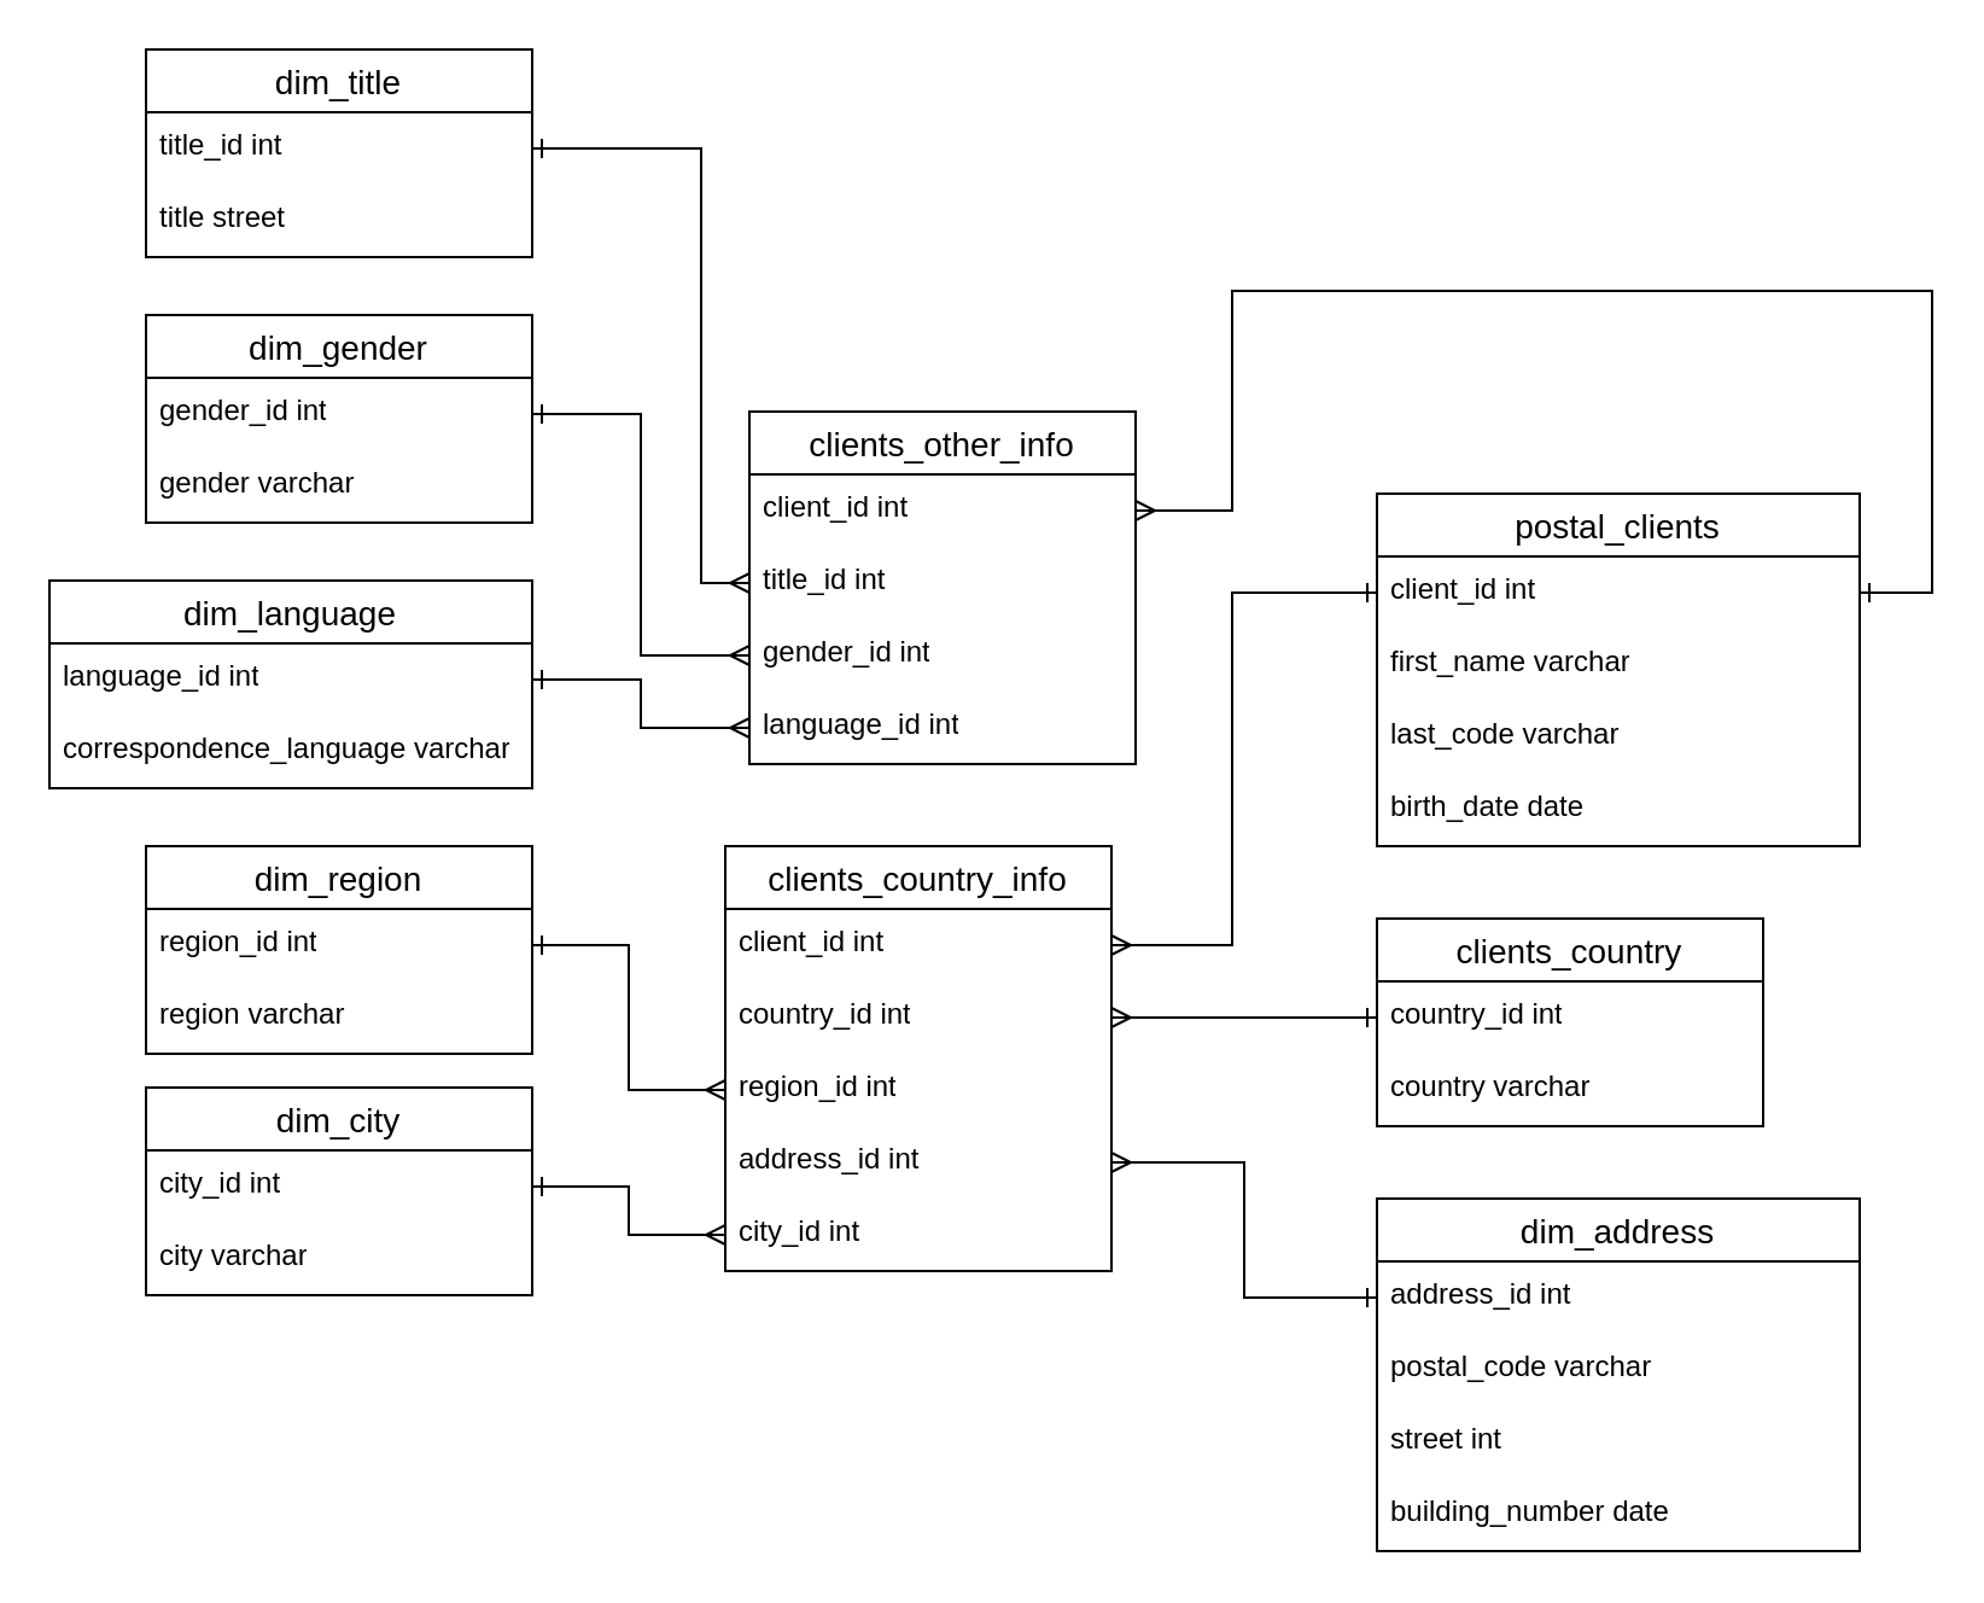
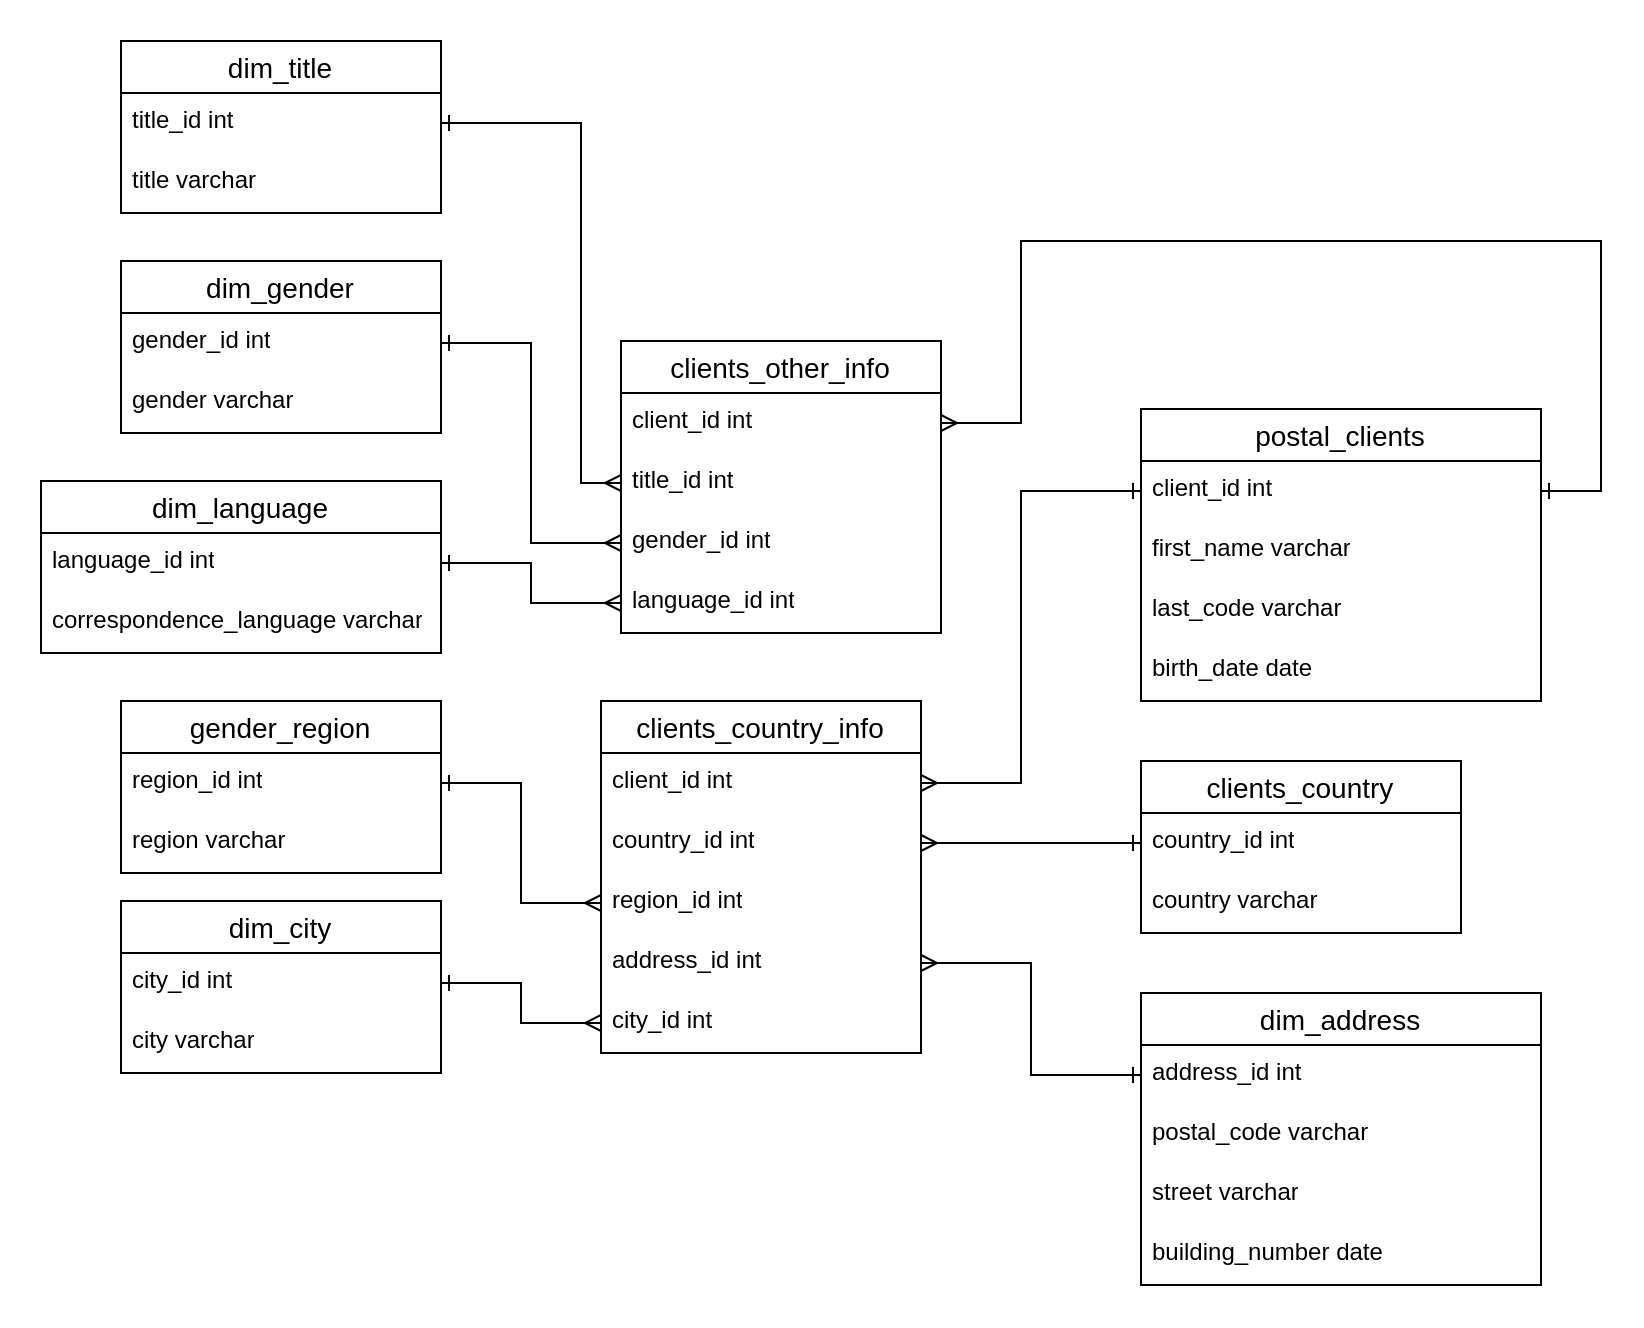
- <mxCell id="15" value="title street" style="text;strokeColor=none;fillColor=none;spacingLeft=4;spacingRight=4;overflow=hidden;rotatable=0;points=[[0,0.5],[1,0.5]];portConstraint=eastwest;fontSize=12;whiteSpace=wrap;html=1;" vertex="1" parent="13"><mxGeometry y="56" width="160" height="30" as="geometry" /></mxCell>
+ <mxCell id="15" value="title varchar" style="text;strokeColor=none;fillColor=none;spacingLeft=4;spacingRight=4;overflow=hidden;rotatable=0;points=[[0,0.5],[1,0.5]];portConstraint=eastwest;fontSize=12;whiteSpace=wrap;html=1;" vertex="1" parent="13"><mxGeometry y="56" width="160" height="30" as="geometry" /></mxCell>
- <mxCell id="33" value="dim_region" style="swimlane;fontStyle=0;childLayout=stackLayout;horizontal=1;startSize=26;horizontalStack=0;resizeParent=1;resizeParentMax=0;resizeLast=0;collapsible=1;marginBottom=0;align=center;fontSize=14;" vertex="1" parent="1"><mxGeometry x="60" y="350" width="160" height="86" as="geometry" /></mxCell>
+ <mxCell id="33" value="gender_region" style="swimlane;fontStyle=0;childLayout=stackLayout;horizontal=1;startSize=26;horizontalStack=0;resizeParent=1;resizeParentMax=0;resizeLast=0;collapsible=1;marginBottom=0;align=center;fontSize=14;" vertex="1" parent="1"><mxGeometry x="60" y="350" width="160" height="86" as="geometry" /></mxCell>
- <mxCell id="30" value="street&amp;nbsp;int" style="text;strokeColor=none;fillColor=none;spacingLeft=4;spacingRight=4;overflow=hidden;rotatable=0;points=[[0,0.5],[1,0.5]];portConstraint=eastwest;fontSize=12;whiteSpace=wrap;html=1;" vertex="1" parent="27"><mxGeometry y="86" width="200" height="30" as="geometry" /></mxCell>
+ <mxCell id="30" value="street&amp;nbsp;varchar" style="text;strokeColor=none;fillColor=none;spacingLeft=4;spacingRight=4;overflow=hidden;rotatable=0;points=[[0,0.5],[1,0.5]];portConstraint=eastwest;fontSize=12;whiteSpace=wrap;html=1;" vertex="1" parent="27"><mxGeometry y="86" width="200" height="30" as="geometry" /></mxCell>
